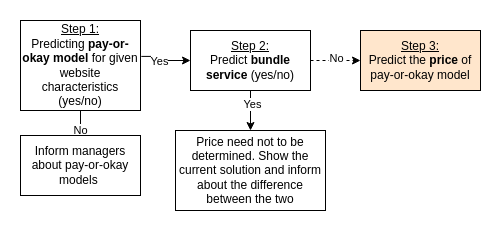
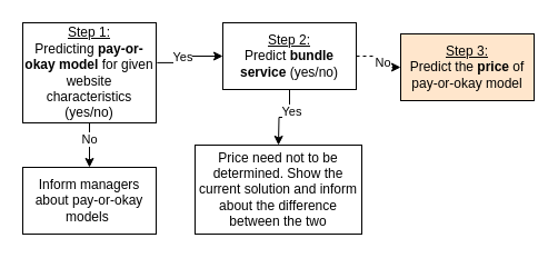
- <mxCell id="11" value="&lt;div&gt;&lt;u&gt;Step 2:&lt;/u&gt;&lt;/div&gt;Predict &lt;b&gt;bundle service&lt;/b&gt; (yes/no)" style="rounded=0;whiteSpace=wrap;html=1;" vertex="1" parent="1"><mxGeometry x="190" y="30" width="120" height="60" as="geometry" /></mxCell>
+ <mxCell id="11" value="&lt;div&gt;&lt;u&gt;Step 2:&lt;/u&gt;&lt;/div&gt;Predict &lt;b&gt;bundle service&lt;/b&gt; (yes/no)" style="rounded=0;whiteSpace=wrap;html=1;" vertex="1" parent="1"><mxGeometry x="200" y="20" width="120" height="60" as="geometry" /></mxCell>
- <mxCell id="13" value="Inform managers about pay-or-okay models&amp;nbsp;" style="rounded=0;whiteSpace=wrap;html=1;" vertex="1" parent="1"><mxGeometry x="20" y="135" width="120" height="60" as="geometry" /></mxCell>
+ <mxCell id="13" value="Inform managers about pay-or-okay models&amp;nbsp;" style="rounded=0;whiteSpace=wrap;html=1;" vertex="1" parent="1"><mxGeometry x="20" y="150" width="120" height="60" as="geometry" /></mxCell>
